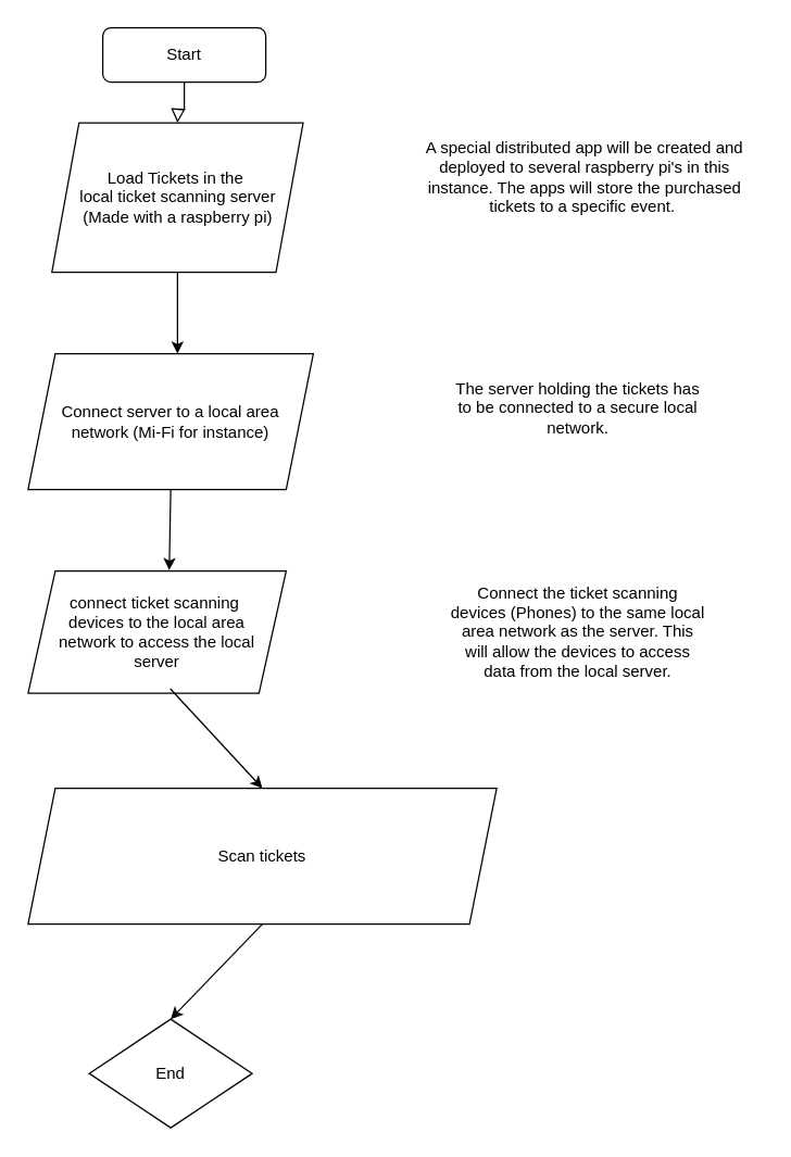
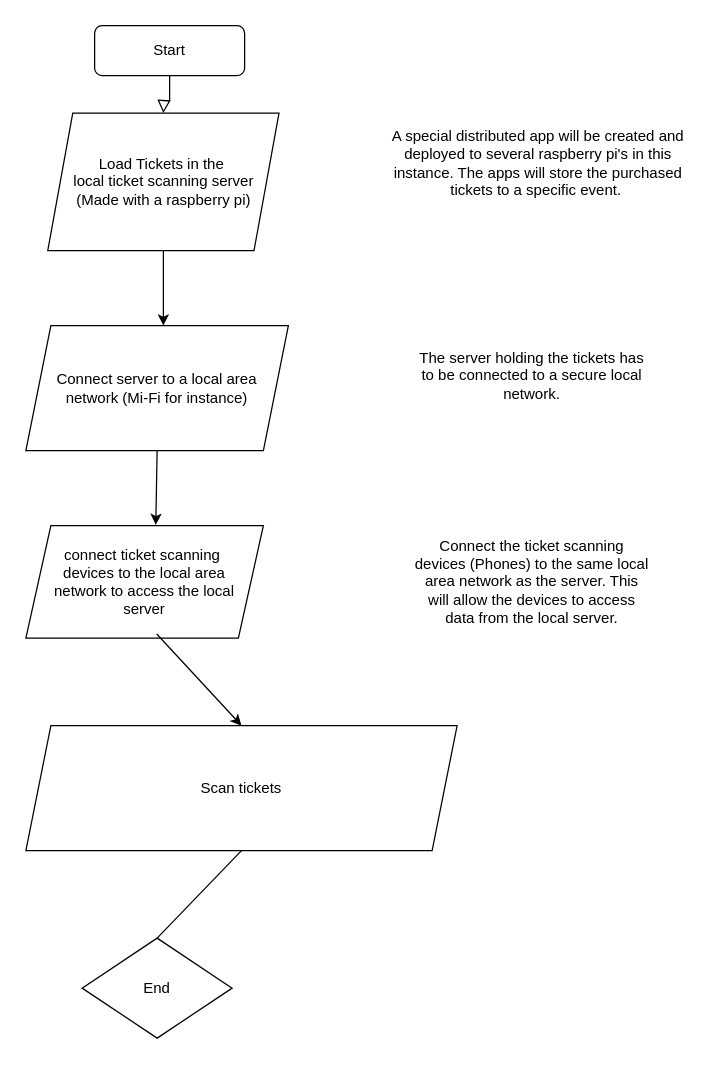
- <mxCell id="12" value="" style="endArrow=classic;html=1;rounded=0;entryX=0.5;entryY=0;entryDx=0;entryDy=0;exitX=0.5;exitY=1;exitDx=0;exitDy=0;" edge="1" parent="1" source="9" target="11"><mxGeometry width="50" height="50" relative="1" as="geometry"><mxPoint x="80" y="740" as="sourcePoint" /><mxPoint x="130" y="690" as="targetPoint" /></mxGeometry></mxCell>
+ <mxCell id="12" value="" style="endArrow=none;html=1;rounded=0;entryX=0.5;entryY=0;entryDx=0;entryDy=0;exitX=0.5;exitY=1;exitDx=0;exitDy=0;" edge="1" parent="1" source="9" target="11"><mxGeometry width="50" height="50" relative="1" as="geometry"><mxPoint x="80" y="740" as="sourcePoint" /><mxPoint x="130" y="690" as="targetPoint" /></mxGeometry></mxCell>
